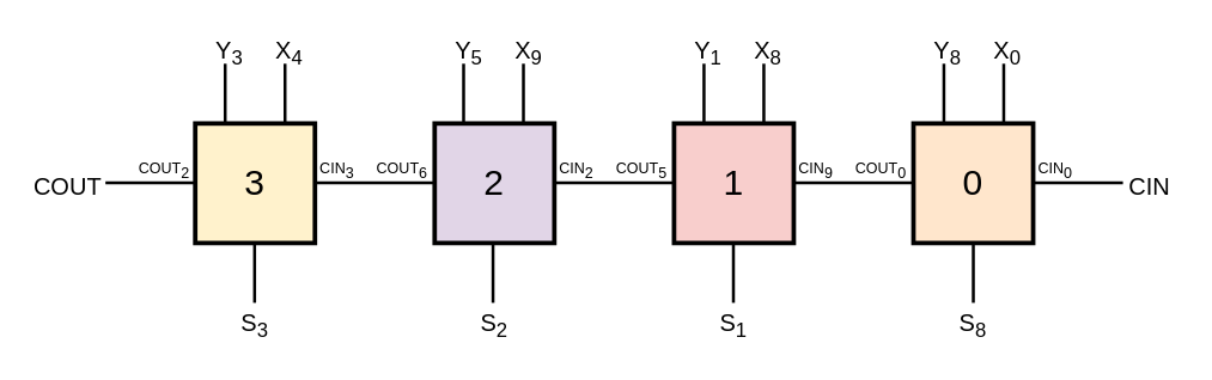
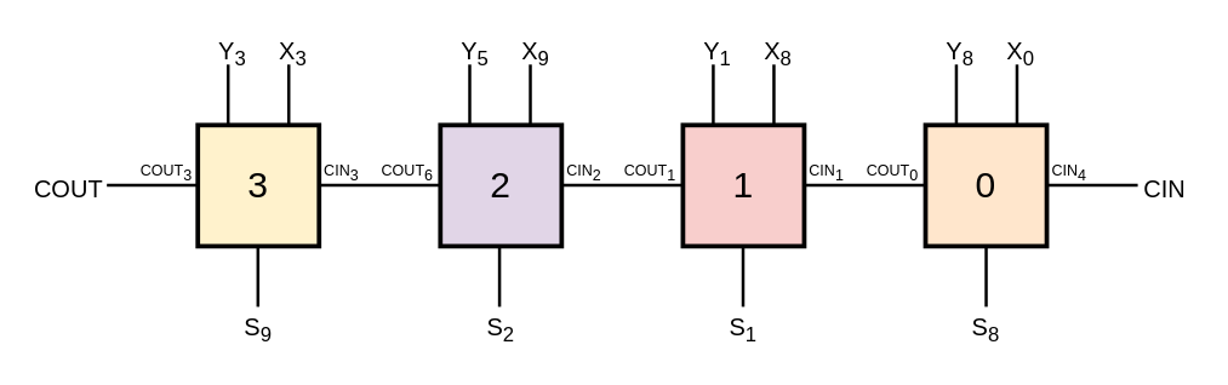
- <mxCell id="30" value="&lt;div align=&quot;center&quot;&gt;X&lt;sub&gt;4&lt;/sub&gt;&lt;/div&gt;" style="text;html=1;strokeColor=none;fillColor=none;align=center;verticalAlign=middle;whiteSpace=wrap;rounded=0;strokeWidth=4;fontSize=16;" vertex="1" parent="1"><mxGeometry x="178" y="20" width="30" height="30" as="geometry" /></mxCell>
+ <mxCell id="30" value="&lt;div align=&quot;center&quot;&gt;X&lt;sub&gt;3&lt;/sub&gt;&lt;/div&gt;" style="text;html=1;strokeColor=none;fillColor=none;align=center;verticalAlign=middle;whiteSpace=wrap;rounded=0;strokeWidth=4;fontSize=16;" vertex="1" parent="1"><mxGeometry x="178" y="20" width="30" height="30" as="geometry" /></mxCell>
- <mxCell id="43" value="COUT&lt;sub style=&quot;font-size: 10px;&quot;&gt;2&lt;/sub&gt;" style="text;html=1;strokeColor=none;fillColor=none;align=center;verticalAlign=middle;whiteSpace=wrap;rounded=0;strokeWidth=4;fontSize=10;" vertex="1" parent="1"><mxGeometry x="86" y="104" width="47" height="19.37" as="geometry" /></mxCell>
+ <mxCell id="43" value="COUT&lt;sub style=&quot;font-size: 10px;&quot;&gt;3&lt;/sub&gt;" style="text;html=1;strokeColor=none;fillColor=none;align=center;verticalAlign=middle;whiteSpace=wrap;rounded=0;strokeWidth=4;fontSize=10;" vertex="1" parent="1"><mxGeometry x="86" y="104" width="47" height="19.37" as="geometry" /></mxCell>
- <mxCell id="41" value="COUT&lt;sub style=&quot;font-size: 10px;&quot;&gt;5&lt;/sub&gt;" style="text;html=1;strokeColor=none;fillColor=none;align=center;verticalAlign=middle;whiteSpace=wrap;rounded=0;strokeWidth=4;fontSize=10;" vertex="1" parent="1"><mxGeometry x="405" y="104" width="47" height="19.37" as="geometry" /></mxCell>
+ <mxCell id="41" value="COUT&lt;sub style=&quot;font-size: 10px;&quot;&gt;1&lt;/sub&gt;" style="text;html=1;strokeColor=none;fillColor=none;align=center;verticalAlign=middle;whiteSpace=wrap;rounded=0;strokeWidth=4;fontSize=10;" vertex="1" parent="1"><mxGeometry x="405" y="104" width="47" height="19.37" as="geometry" /></mxCell>
- <mxCell id="37" value="&lt;div style=&quot;font-size: 10px;&quot; align=&quot;center&quot;&gt;CIN&lt;sub style=&quot;font-size: 10px;&quot;&gt;9&lt;/sub&gt;&lt;/div&gt;" style="text;html=1;strokeColor=none;fillColor=none;align=center;verticalAlign=middle;whiteSpace=wrap;rounded=0;strokeWidth=4;fontSize=10;" vertex="1" parent="1"><mxGeometry x="530" y="104" width="30" height="19.37" as="geometry" /></mxCell>
+ <mxCell id="37" value="&lt;div style=&quot;font-size: 10px;&quot; align=&quot;center&quot;&gt;CIN&lt;sub style=&quot;font-size: 10px;&quot;&gt;1&lt;/sub&gt;&lt;/div&gt;" style="text;html=1;strokeColor=none;fillColor=none;align=center;verticalAlign=middle;whiteSpace=wrap;rounded=0;strokeWidth=4;fontSize=10;" vertex="1" parent="1"><mxGeometry x="530" y="104" width="30" height="19.37" as="geometry" /></mxCell>
- <mxCell id="36" value="&lt;div style=&quot;font-size: 10px;&quot; align=&quot;center&quot;&gt;CIN&lt;sub style=&quot;font-size: 10px;&quot;&gt;0&lt;/sub&gt;&lt;/div&gt;" style="text;html=1;strokeColor=none;fillColor=none;align=center;verticalAlign=middle;whiteSpace=wrap;rounded=0;strokeWidth=4;fontSize=10;" vertex="1" parent="1"><mxGeometry x="690" y="104" width="30" height="19.37" as="geometry" /></mxCell>
+ <mxCell id="36" value="&lt;div style=&quot;font-size: 10px;&quot; align=&quot;center&quot;&gt;CIN&lt;sub style=&quot;font-size: 10px;&quot;&gt;4&lt;/sub&gt;&lt;/div&gt;" style="text;html=1;strokeColor=none;fillColor=none;align=center;verticalAlign=middle;whiteSpace=wrap;rounded=0;strokeWidth=4;fontSize=10;" vertex="1" parent="1"><mxGeometry x="690" y="104" width="30" height="19.37" as="geometry" /></mxCell>
- <mxCell id="22" value="&lt;div align=&quot;center&quot;&gt;S&lt;sub&gt;3&lt;/sub&gt;&lt;/div&gt;" style="text;html=1;strokeColor=none;fillColor=none;align=center;verticalAlign=middle;whiteSpace=wrap;rounded=0;strokeWidth=4;fontSize=16;" vertex="1" parent="1"><mxGeometry x="155" y="202" width="30" height="30" as="geometry" /></mxCell>
+ <mxCell id="22" value="&lt;div align=&quot;center&quot;&gt;S&lt;sub&gt;9&lt;/sub&gt;&lt;/div&gt;" style="text;html=1;strokeColor=none;fillColor=none;align=center;verticalAlign=middle;whiteSpace=wrap;rounded=0;strokeWidth=4;fontSize=16;" vertex="1" parent="1"><mxGeometry x="155" y="202" width="30" height="30" as="geometry" /></mxCell>
